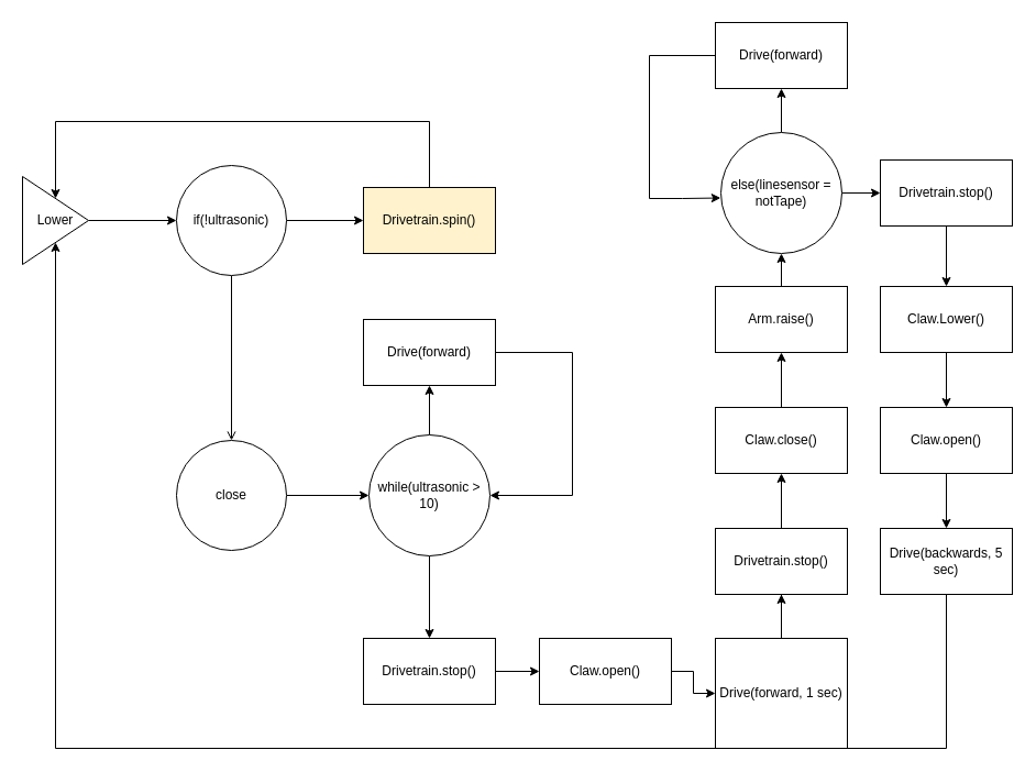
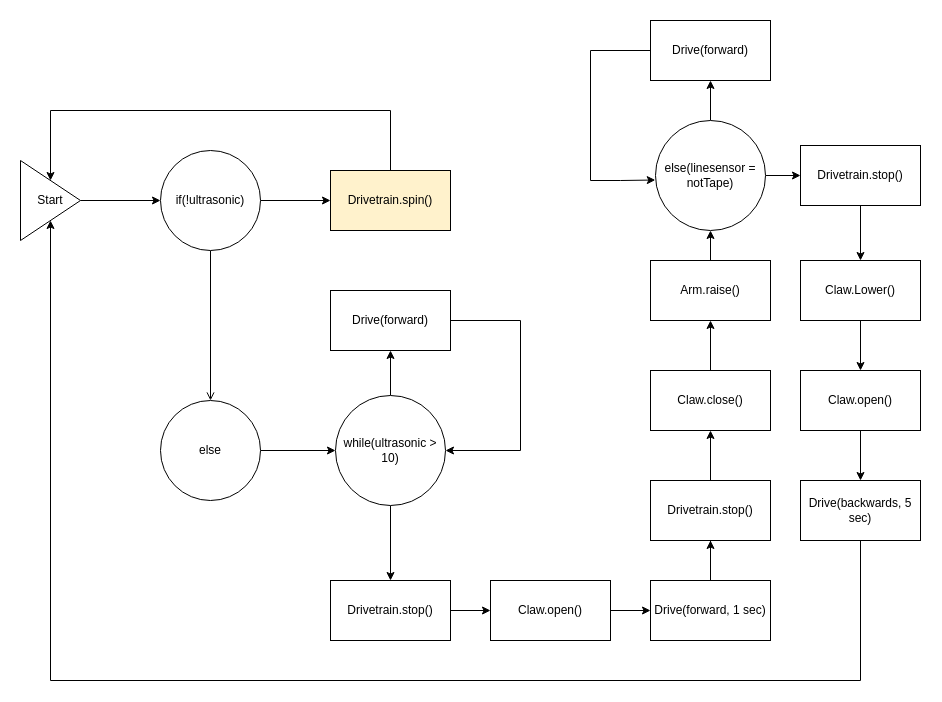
- <mxCell id="3" value="Lower" style="triangle;whiteSpace=wrap;html=1;" vertex="1" parent="1"><mxGeometry x="20" y="160" width="60" height="80" as="geometry" /></mxCell>
+ <mxCell id="3" value="Start" style="triangle;whiteSpace=wrap;html=1;" vertex="1" parent="1"><mxGeometry x="20" y="160" width="60" height="80" as="geometry" /></mxCell>
- <mxCell id="9" value="close" style="ellipse;whiteSpace=wrap;html=1;" vertex="1" parent="1"><mxGeometry x="160" y="400" width="100" height="100" as="geometry" /></mxCell>
+ <mxCell id="9" value="else" style="ellipse;whiteSpace=wrap;html=1;" vertex="1" parent="1"><mxGeometry x="160" y="400" width="100" height="100" as="geometry" /></mxCell>
- <mxCell id="24" value="Drive(forward, 1 sec)" style="rounded=0;whiteSpace=wrap;html=1;" vertex="1" parent="1"><mxGeometry x="650" y="580" width="120" height="100" as="geometry" /></mxCell>
+ <mxCell id="24" value="Drive(forward, 1 sec)" style="rounded=0;whiteSpace=wrap;html=1;" vertex="1" parent="1"><mxGeometry x="650" y="580" width="120" height="60" as="geometry" /></mxCell>
